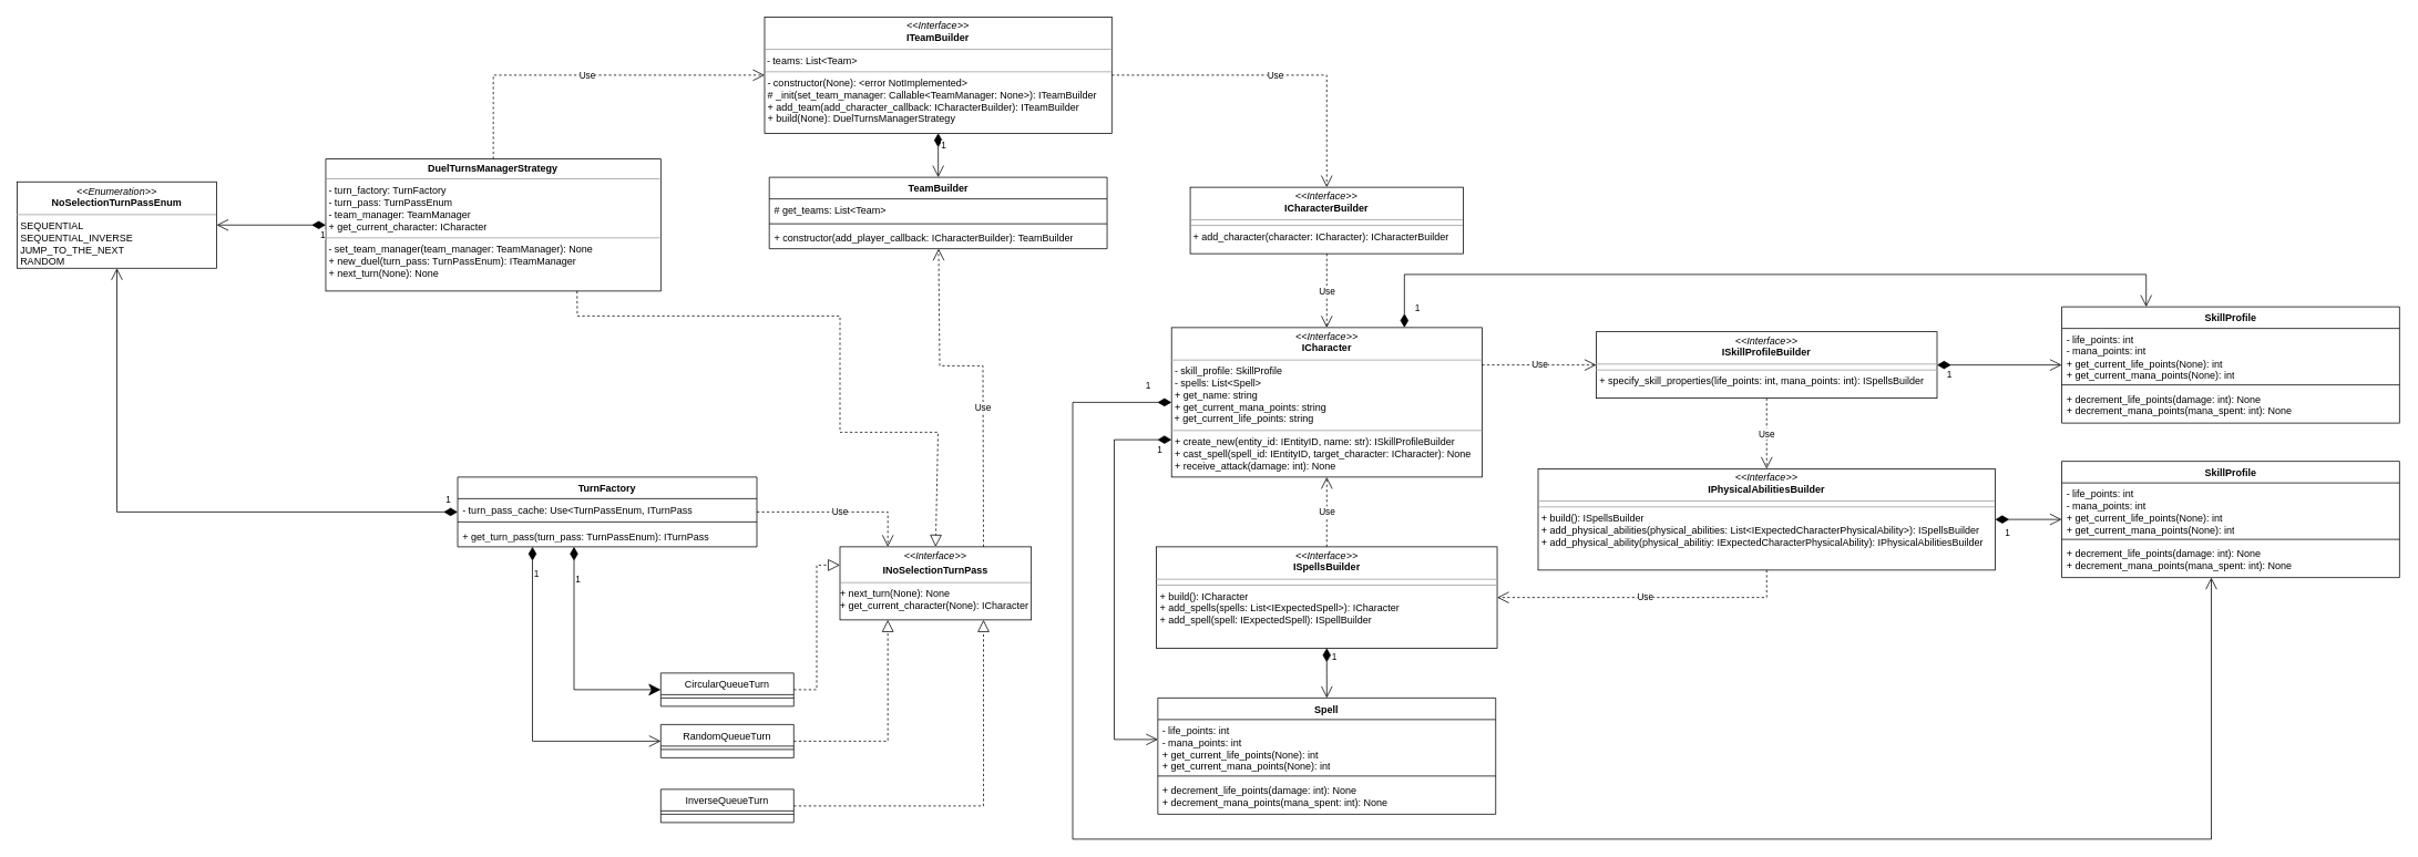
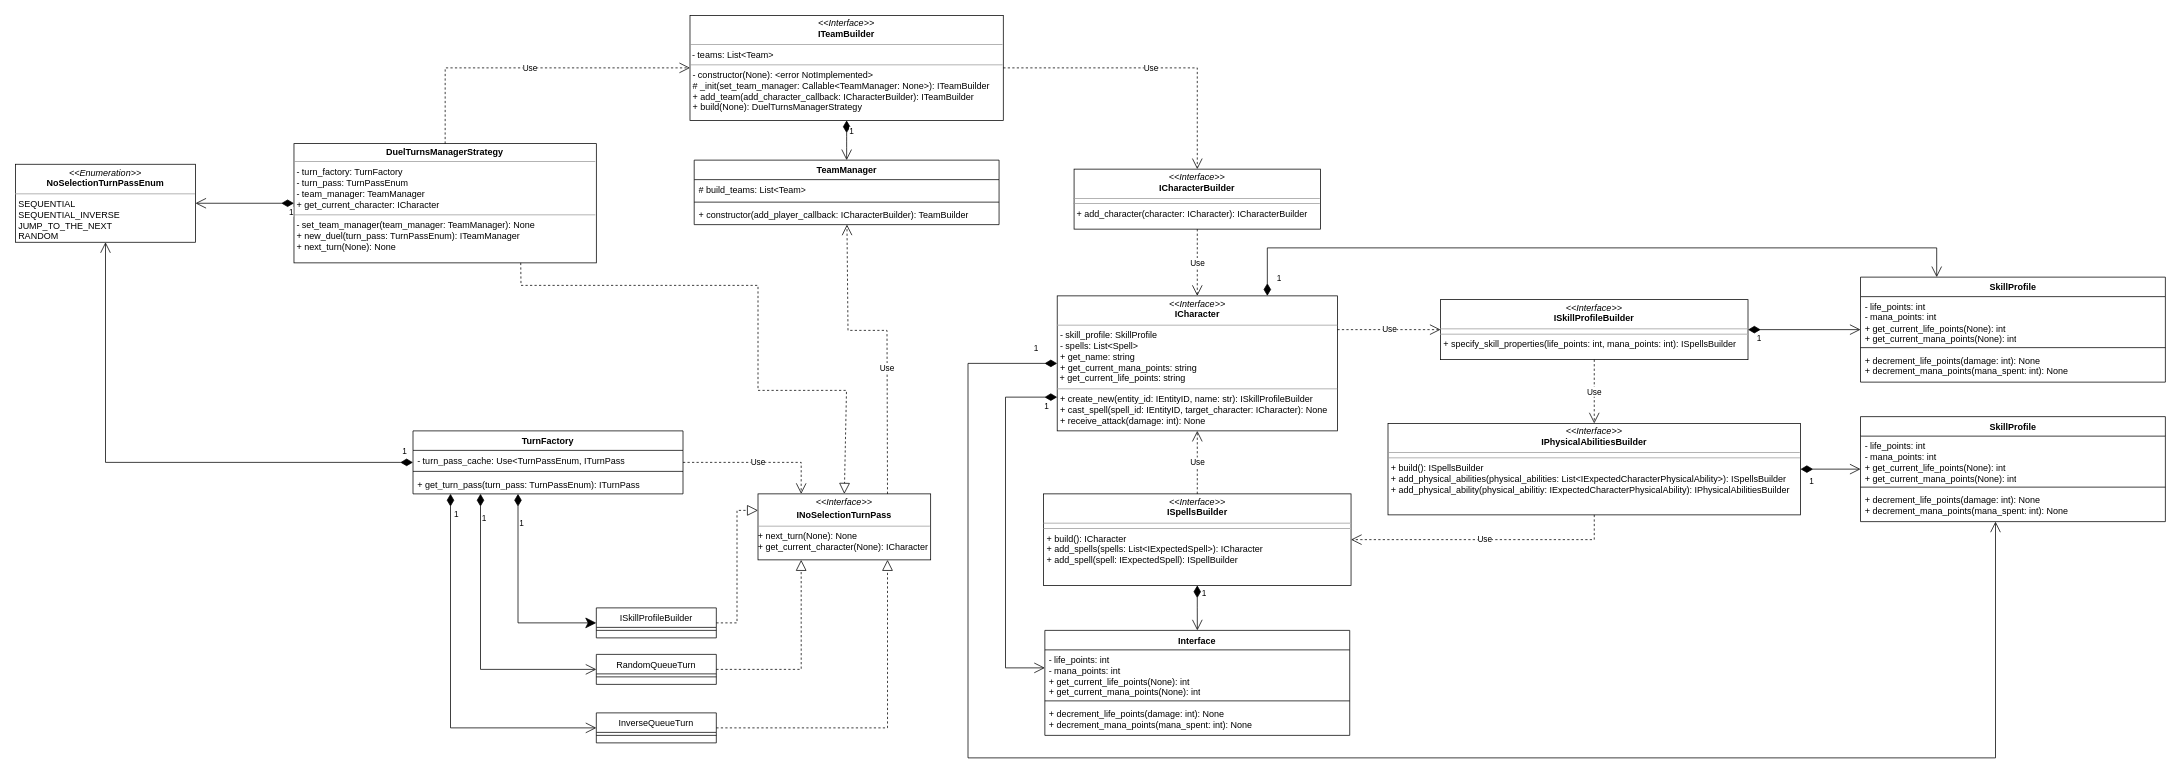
- <mxCell id="15" value="TeamBuilder" style="swimlane;fontStyle=1;align=center;verticalAlign=top;childLayout=stackLayout;horizontal=1;startSize=26;horizontalStack=0;resizeParent=1;resizeParentMax=0;resizeLast=0;collapsible=1;marginBottom=0;whiteSpace=wrap;html=1;" parent="1" vertex="1"><mxGeometry x="924.93" y="213" width="406.5" height="86" as="geometry" /></mxCell>
+ <mxCell id="15" value="TeamManager" style="swimlane;fontStyle=1;align=center;verticalAlign=top;childLayout=stackLayout;horizontal=1;startSize=26;horizontalStack=0;resizeParent=1;resizeParentMax=0;resizeLast=0;collapsible=1;marginBottom=0;whiteSpace=wrap;html=1;" parent="1" vertex="1"><mxGeometry x="924.93" y="213" width="406.5" height="86" as="geometry" /></mxCell>
- <mxCell id="16" value="# get_teams: List&amp;lt;Team&amp;gt;" style="text;strokeColor=none;fillColor=none;align=left;verticalAlign=top;spacingLeft=4;spacingRight=4;overflow=hidden;rotatable=0;points=[[0,0.5],[1,0.5]];portConstraint=eastwest;whiteSpace=wrap;html=1;" parent="15" vertex="1"><mxGeometry y="26" width="406.5" height="26" as="geometry" /></mxCell>
+ <mxCell id="16" value="# build_teams: List&amp;lt;Team&amp;gt;" style="text;strokeColor=none;fillColor=none;align=left;verticalAlign=top;spacingLeft=4;spacingRight=4;overflow=hidden;rotatable=0;points=[[0,0.5],[1,0.5]];portConstraint=eastwest;whiteSpace=wrap;html=1;" parent="15" vertex="1"><mxGeometry y="26" width="406.5" height="26" as="geometry" /></mxCell>
+ <mxCell id="12" value="1" style="endArrow=open;html=1;endSize=12;startArrow=diamondThin;startSize=14;startFill=1;edgeStyle=orthogonalEdgeStyle;align=left;verticalAlign=bottom;rounded=0;" parent="1" source="8" target="6" edge="1"><mxGeometry x="-0.859" y="3" relative="1" as="geometry"><mxPoint x="1088.43" y="882" as="sourcePoint" /><mxPoint x="1261.43" y="850" as="targetPoint" /><Array as="points"><mxPoint x="600" y="970" /></Array><mxPoint as="offset" /></mxGeometry></mxCell>
- <mxCell id="2" value="CircularQueueTurn" style="swimlane;fontStyle=0;align=center;verticalAlign=top;childLayout=stackLayout;horizontal=1;startSize=26;horizontalStack=0;resizeParent=1;resizeLast=0;collapsible=1;marginBottom=0;rounded=0;shadow=0;strokeWidth=1;" parent="1" vertex="1"><mxGeometry x="794.43" y="810" width="160" height="40" as="geometry"><mxRectangle x="550" y="140" width="160" height="26" as="alternateBounds" /></mxGeometry></mxCell>
+ <mxCell id="2" value="ISkillProfileBuilder" style="swimlane;fontStyle=0;align=center;verticalAlign=top;childLayout=stackLayout;horizontal=1;startSize=26;horizontalStack=0;resizeParent=1;resizeLast=0;collapsible=1;marginBottom=0;rounded=0;shadow=0;strokeWidth=1;" parent="1" vertex="1"><mxGeometry x="794.43" y="810" width="160" height="40" as="geometry"><mxRectangle x="550" y="140" width="160" height="26" as="alternateBounds" /></mxGeometry></mxCell>
- <mxCell id="56" value="Spell" style="swimlane;fontStyle=1;align=center;verticalAlign=top;childLayout=stackLayout;horizontal=1;startSize=26;horizontalStack=0;resizeParent=1;resizeParentMax=0;resizeLast=0;collapsible=1;marginBottom=0;whiteSpace=wrap;html=1;" vertex="1" parent="1"><mxGeometry x="1392.47" y="840" width="406.5" height="140" as="geometry" /></mxCell>
+ <mxCell id="56" value="Interface" style="swimlane;fontStyle=1;align=center;verticalAlign=top;childLayout=stackLayout;horizontal=1;startSize=26;horizontalStack=0;resizeParent=1;resizeParentMax=0;resizeLast=0;collapsible=1;marginBottom=0;whiteSpace=wrap;html=1;" vertex="1" parent="1"><mxGeometry x="1392.47" y="840" width="406.5" height="140" as="geometry" /></mxCell>
